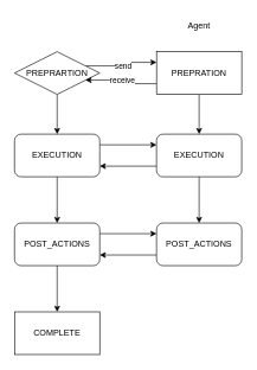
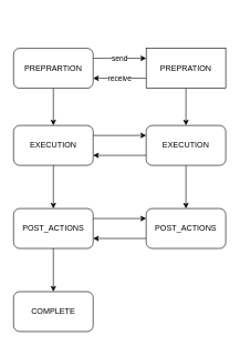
- <mxCell id="8" value="Agent" style="text;html=1;strokeColor=none;fillColor=none;align=center;verticalAlign=middle;whiteSpace=wrap;rounded=0;" vertex="1" parent="1"><mxGeometry x="250" y="20" width="60" height="30" as="geometry" /></mxCell>
- <mxCell id="4" value="PREPRARTION" style="rhombus;whiteSpace=wrap;html=1;" vertex="1" parent="1"><mxGeometry x="20" y="72" width="120" height="60" as="geometry" /></mxCell>
+ <mxCell id="4" value="PREPRARTION" style="rounded=1;whiteSpace=wrap;html=1;" vertex="1" parent="1"><mxGeometry x="20" y="72" width="120" height="60" as="geometry" /></mxCell>
- <mxCell id="20" value="COMPLETE" style="whiteSpace=wrap;html=1;rounded=0;" vertex="1" parent="1"><mxGeometry x="20" y="438" width="120" height="60" as="geometry" /></mxCell>
+ <mxCell id="20" value="COMPLETE" style="rounded=1;whiteSpace=wrap;html=1;" vertex="1" parent="1"><mxGeometry x="20" y="438" width="120" height="60" as="geometry" /></mxCell>
